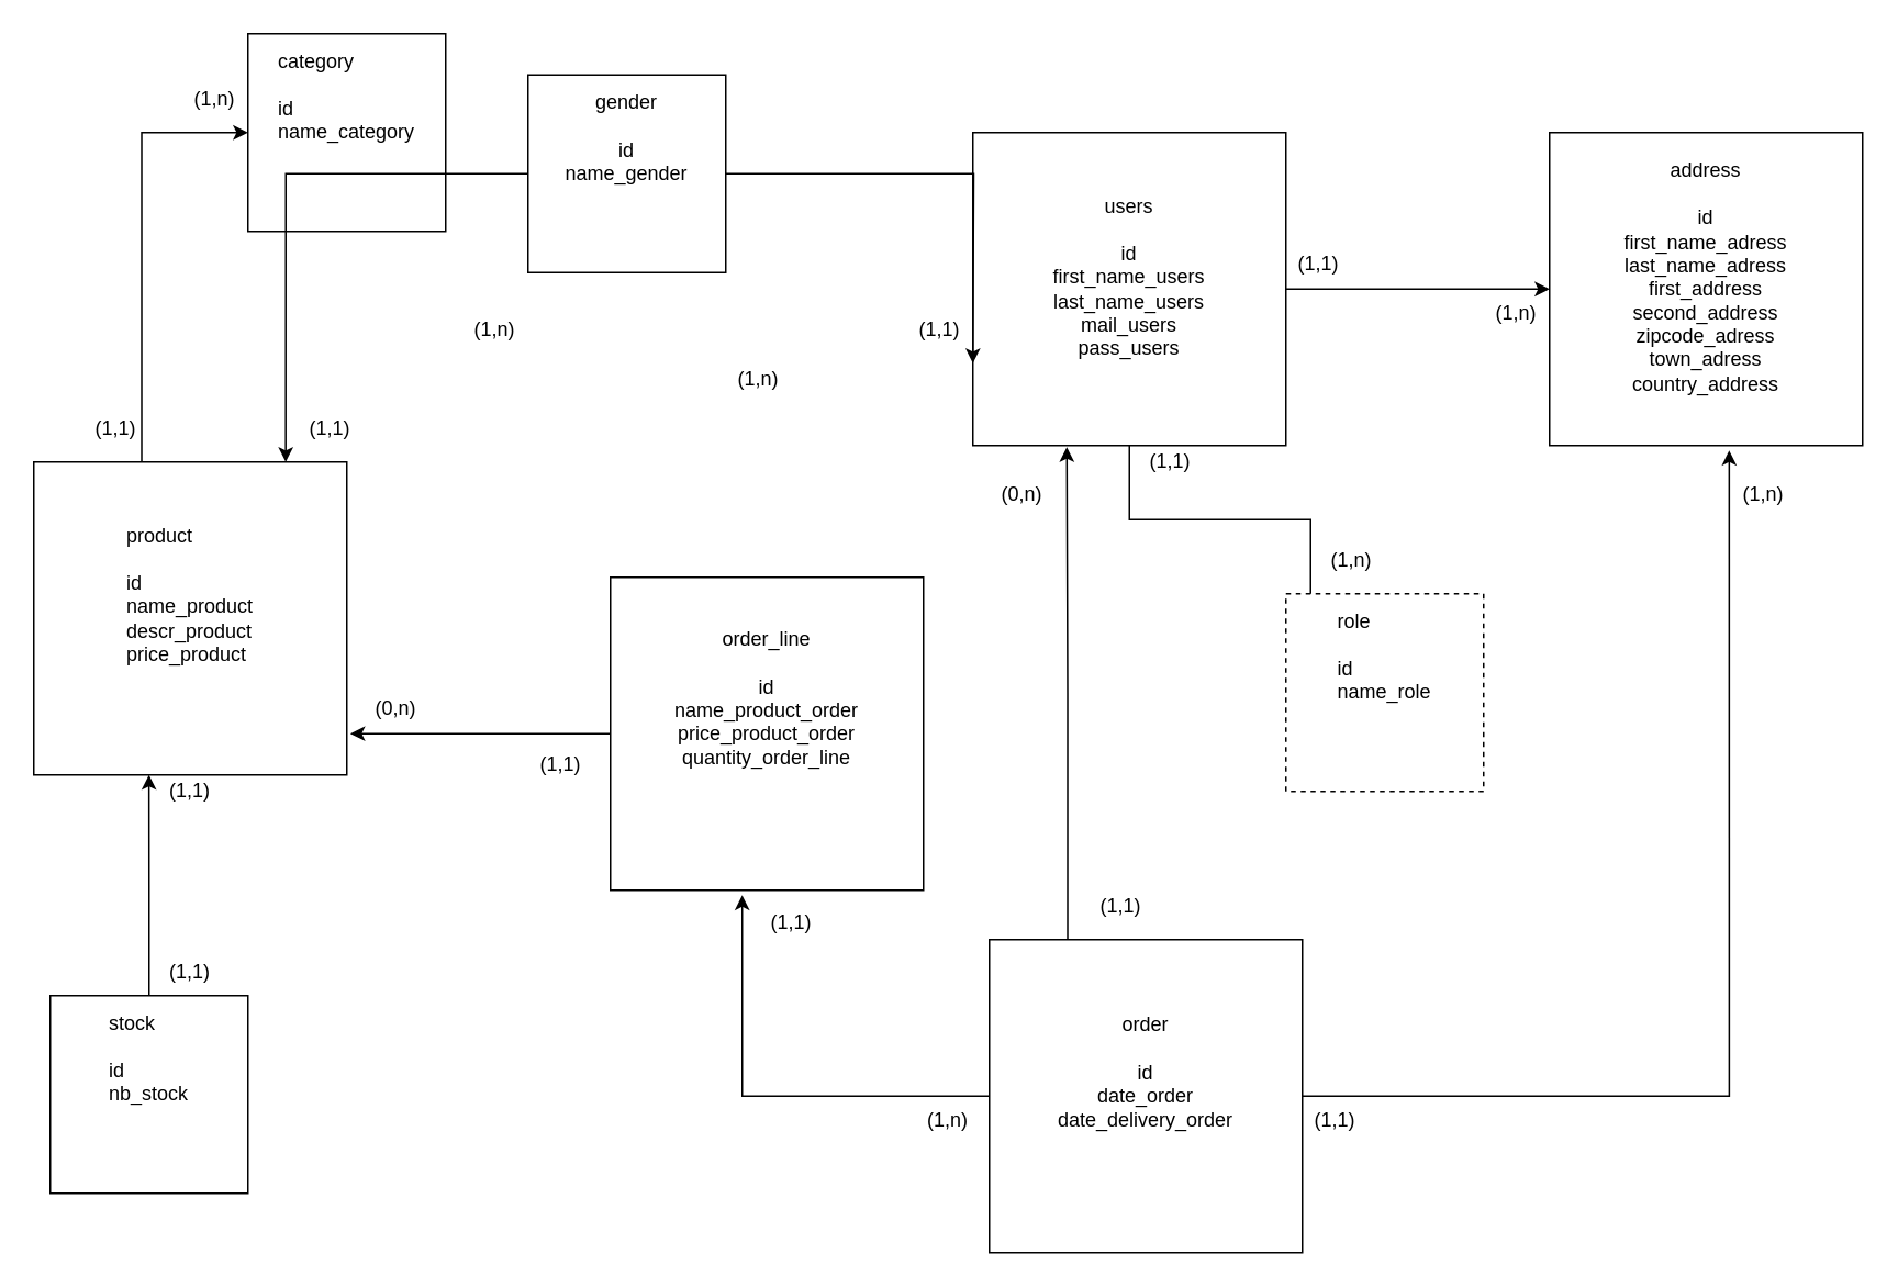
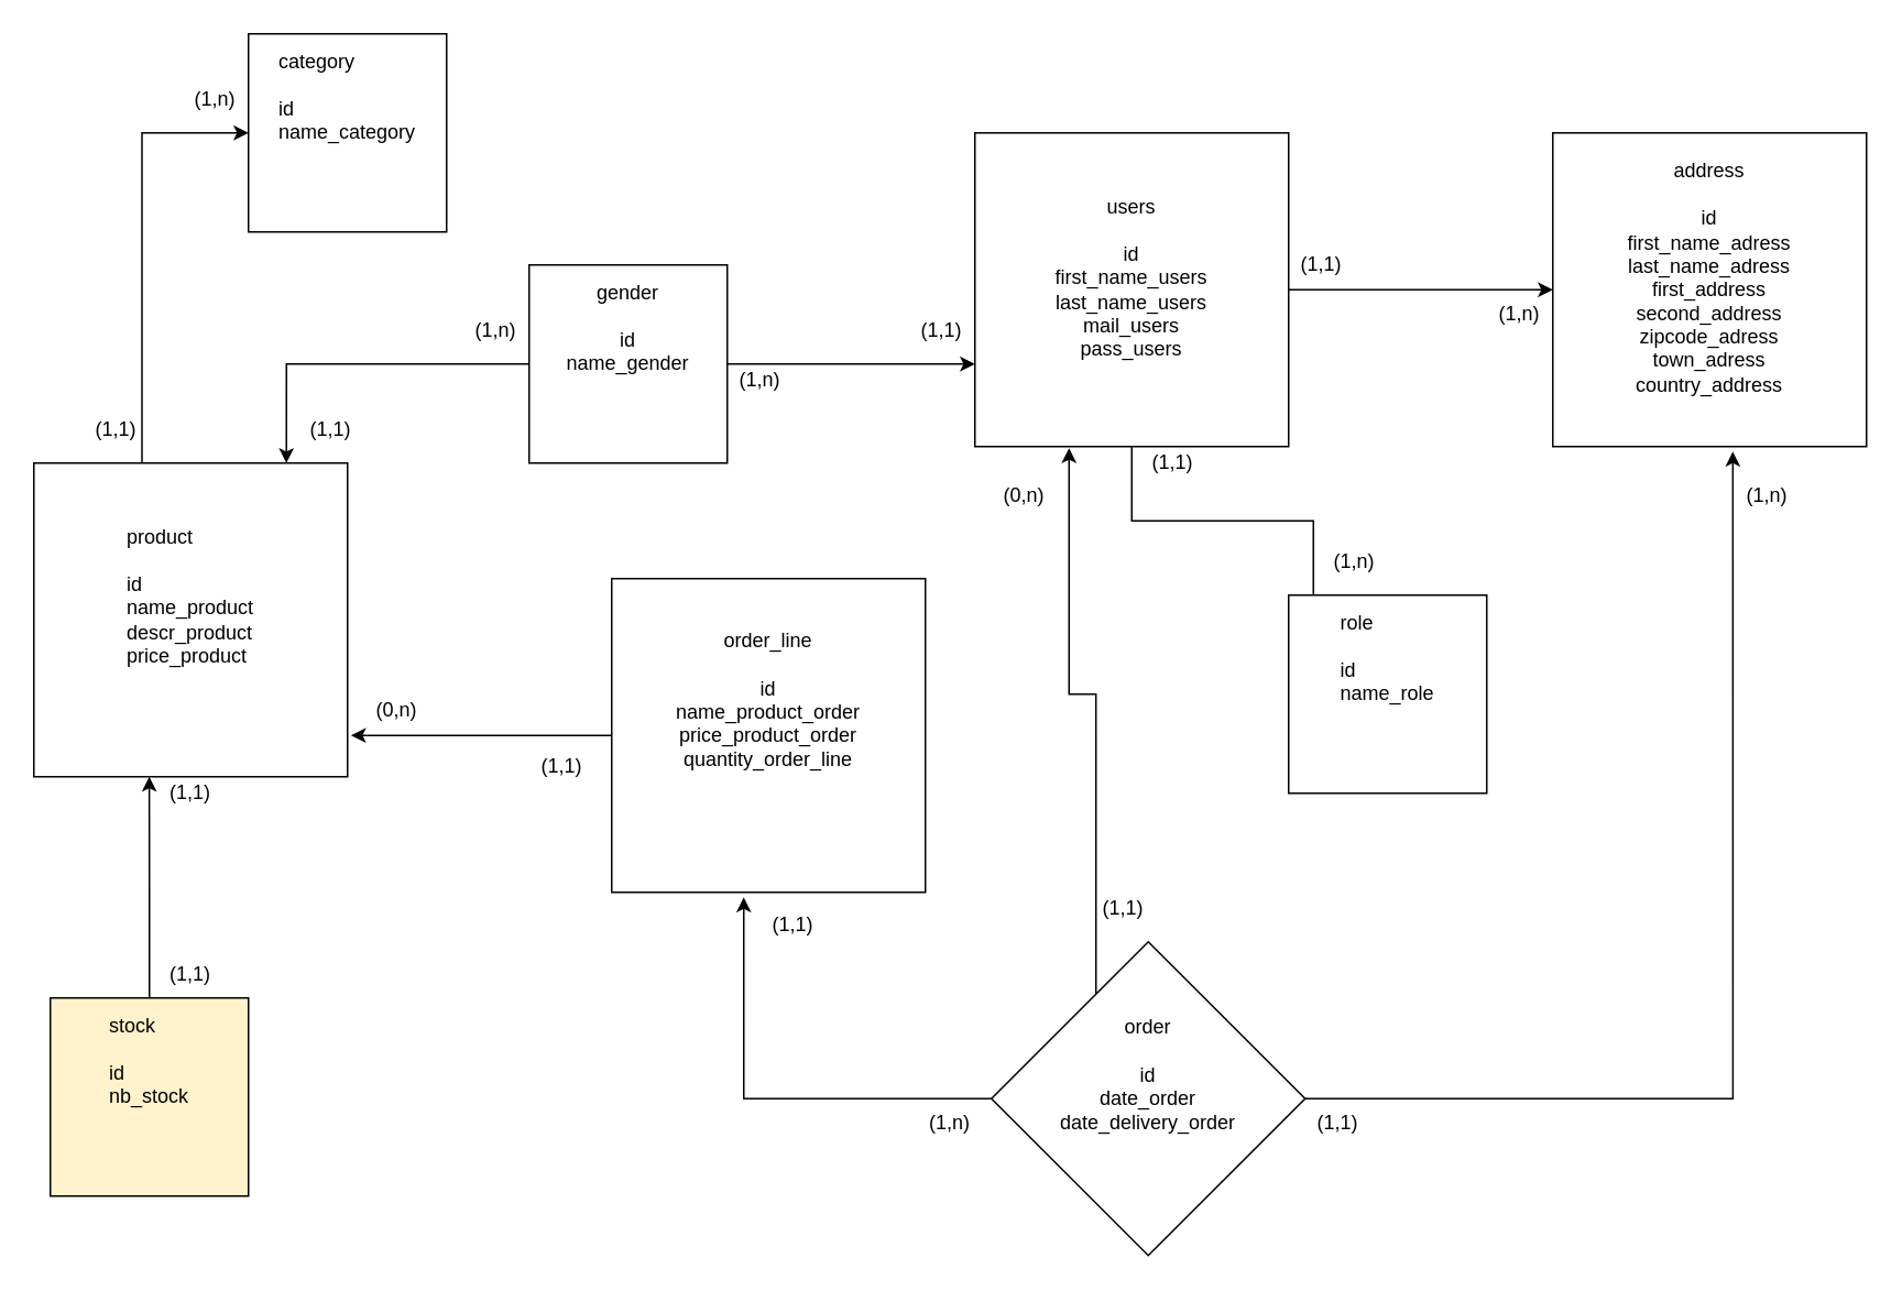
- <mxCell id="36" value="&lt;div align=&quot;center&quot;&gt;gender&lt;br&gt;&lt;/div&gt;&lt;div align=&quot;center&quot;&gt;&lt;br&gt;&lt;/div&gt;&lt;div align=&quot;center&quot;&gt;id&lt;br&gt;&lt;/div&gt;&lt;div align=&quot;center&quot;&gt;name_gender&lt;br&gt;&lt;/div&gt;&lt;div align=&quot;center&quot;&gt;&lt;br&gt;&lt;/div&gt;&lt;div align=&quot;center&quot;&gt;&lt;br&gt;&lt;/div&gt;&lt;div align=&quot;center&quot;&gt;&lt;br&gt;&lt;/div&gt;" style="whiteSpace=wrap;html=1;aspect=fixed;align=center;" vertex="1" parent="1"><mxGeometry x="320" y="45" width="120" height="120" as="geometry" /></mxCell>
+ <mxCell id="36" value="&lt;div align=&quot;center&quot;&gt;gender&lt;br&gt;&lt;/div&gt;&lt;div align=&quot;center&quot;&gt;&lt;br&gt;&lt;/div&gt;&lt;div align=&quot;center&quot;&gt;id&lt;br&gt;&lt;/div&gt;&lt;div align=&quot;center&quot;&gt;name_gender&lt;br&gt;&lt;/div&gt;&lt;div align=&quot;center&quot;&gt;&lt;br&gt;&lt;/div&gt;&lt;div align=&quot;center&quot;&gt;&lt;br&gt;&lt;/div&gt;&lt;div align=&quot;center&quot;&gt;&lt;br&gt;&lt;/div&gt;" style="whiteSpace=wrap;html=1;aspect=fixed;align=center;" vertex="1" parent="1"><mxGeometry x="320" y="160" width="120" height="120" as="geometry" /></mxCell>
- <mxCell id="11" value="&lt;div align=&quot;left&quot;&gt;role&lt;br&gt;&lt;/div&gt;&lt;div align=&quot;left&quot;&gt;&lt;br&gt;&lt;/div&gt;&lt;div align=&quot;left&quot;&gt;id&lt;br&gt;&lt;/div&gt;&lt;div align=&quot;left&quot;&gt;name_role&lt;br&gt;&lt;/div&gt;&lt;br&gt;&lt;div align=&quot;left&quot;&gt;&lt;br&gt;&lt;/div&gt;&lt;div align=&quot;left&quot;&gt;&lt;br&gt;&lt;/div&gt;" style="whiteSpace=wrap;html=1;aspect=fixed;dashed=1;" vertex="1" parent="1"><mxGeometry x="780" y="360" width="120" height="120" as="geometry" /></mxCell>
+ <mxCell id="11" value="&lt;div align=&quot;left&quot;&gt;role&lt;br&gt;&lt;/div&gt;&lt;div align=&quot;left&quot;&gt;&lt;br&gt;&lt;/div&gt;&lt;div align=&quot;left&quot;&gt;id&lt;br&gt;&lt;/div&gt;&lt;div align=&quot;left&quot;&gt;name_role&lt;br&gt;&lt;/div&gt;&lt;br&gt;&lt;div align=&quot;left&quot;&gt;&lt;br&gt;&lt;/div&gt;&lt;div align=&quot;left&quot;&gt;&lt;br&gt;&lt;/div&gt;" style="whiteSpace=wrap;html=1;aspect=fixed;" vertex="1" parent="1"><mxGeometry x="780" y="360" width="120" height="120" as="geometry" /></mxCell>
- <mxCell id="9" value="&lt;div align=&quot;left&quot;&gt;stock&lt;br&gt;&lt;/div&gt;&lt;div align=&quot;left&quot;&gt;&lt;br&gt;&lt;/div&gt;&lt;div align=&quot;left&quot;&gt;id&lt;br&gt;&lt;/div&gt;&lt;div align=&quot;left&quot;&gt;nb_stock&lt;br&gt;&lt;/div&gt;&lt;br&gt;&lt;div align=&quot;left&quot;&gt;&lt;br&gt;&lt;/div&gt;&lt;div align=&quot;left&quot;&gt;&lt;br&gt;&lt;/div&gt;" style="whiteSpace=wrap;html=1;aspect=fixed;" vertex="1" parent="1"><mxGeometry x="30" y="604" width="120" height="120" as="geometry" /></mxCell>
+ <mxCell id="9" value="&lt;div align=&quot;left&quot;&gt;stock&lt;br&gt;&lt;/div&gt;&lt;div align=&quot;left&quot;&gt;&lt;br&gt;&lt;/div&gt;&lt;div align=&quot;left&quot;&gt;id&lt;br&gt;&lt;/div&gt;&lt;div align=&quot;left&quot;&gt;nb_stock&lt;br&gt;&lt;/div&gt;&lt;br&gt;&lt;div align=&quot;left&quot;&gt;&lt;br&gt;&lt;/div&gt;&lt;div align=&quot;left&quot;&gt;&lt;br&gt;&lt;/div&gt;" style="whiteSpace=wrap;html=1;aspect=fixed;fillColor=#fff2cc;" vertex="1" parent="1"><mxGeometry x="30" y="604" width="120" height="120" as="geometry" /></mxCell>
- <mxCell id="15" value="&lt;div&gt;order&lt;/div&gt;&lt;div&gt;&lt;br&gt;&lt;/div&gt;&lt;div&gt;id&lt;/div&gt;&lt;div&gt;date_order&lt;br&gt;&lt;/div&gt;&lt;div&gt;date_delivery_order&lt;br&gt;&lt;/div&gt;&lt;div&gt;&lt;br&gt;&lt;/div&gt;&lt;div&gt;&lt;br&gt;&lt;/div&gt;" style="whiteSpace=wrap;html=1;aspect=fixed;" vertex="1" parent="1"><mxGeometry x="600" y="570" width="190" height="190" as="geometry" /></mxCell>
+ <mxCell id="15" value="&lt;div&gt;order&lt;/div&gt;&lt;div&gt;&lt;br&gt;&lt;/div&gt;&lt;div&gt;id&lt;/div&gt;&lt;div&gt;date_order&lt;br&gt;&lt;/div&gt;&lt;div&gt;date_delivery_order&lt;br&gt;&lt;/div&gt;&lt;div&gt;&lt;br&gt;&lt;/div&gt;&lt;div&gt;&lt;br&gt;&lt;/div&gt;" style="rhombus;whiteSpace=wrap;html=1;aspect=fixed;" vertex="1" parent="1"><mxGeometry x="600" y="570" width="190" height="190" as="geometry" /></mxCell>
